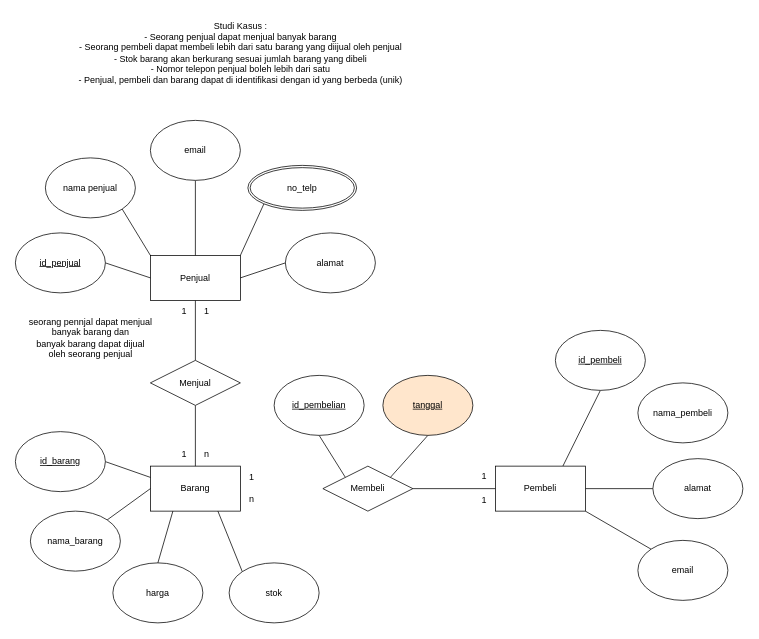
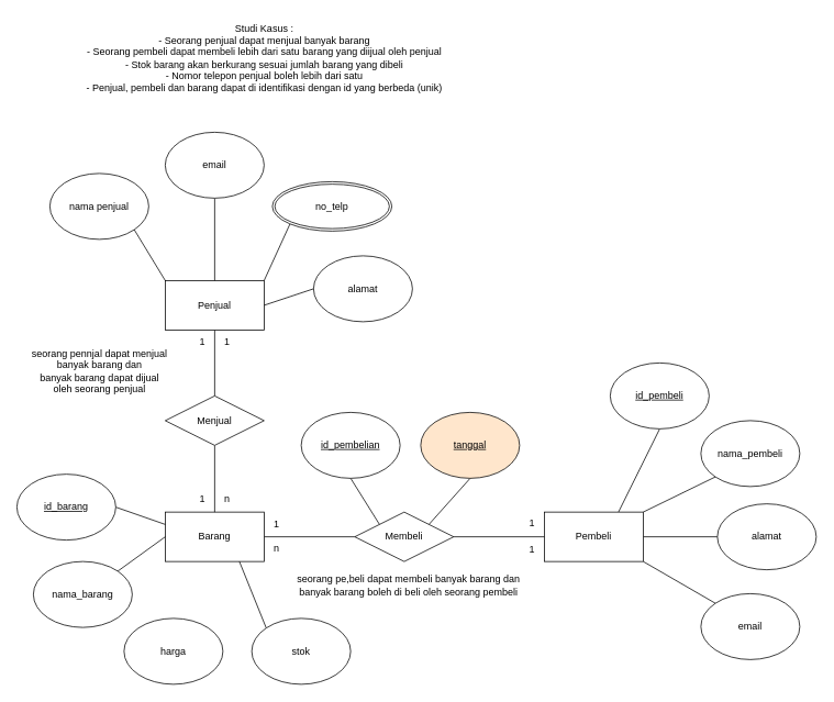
- <mxCell id="12" value="&lt;u&gt;id_penjual&lt;/u&gt;" style="ellipse;whiteSpace=wrap;html=1;" parent="1" vertex="1"><mxGeometry x="20" y="310" width="120" height="80" as="geometry" /></mxCell>
- <mxCell id="11" style="rounded=0;orthogonalLoop=1;jettySize=auto;html=1;exitX=1;exitY=0.5;exitDx=0;exitDy=0;entryX=0;entryY=0.5;entryDx=0;entryDy=0;endArrow=none;endFill=0;" parent="1" source="12" target="3" edge="1"><mxGeometry relative="1" as="geometry" /></mxCell>
+ <mxCell id="5" style="edgeStyle=none;rounded=0;orthogonalLoop=1;jettySize=auto;html=1;exitX=1;exitY=0;exitDx=0;exitDy=0;entryX=0;entryY=1;entryDx=0;entryDy=0;endArrow=none;endFill=0;" parent="1" source="8" target="37" edge="1"><mxGeometry relative="1" as="geometry" /></mxCell>
+ <mxCell id="9" style="edgeStyle=none;rounded=0;orthogonalLoop=1;jettySize=auto;html=1;exitX=1;exitY=0.5;exitDx=0;exitDy=0;entryX=0;entryY=0.5;entryDx=0;entryDy=0;endArrow=none;endFill=0;" parent="1" source="10" target="33" edge="1"><mxGeometry relative="1" as="geometry" /></mxCell>
+ <mxCell id="51" value="seorang pe,beli dapat membeli banyak barang dan &lt;br&gt;banyak barang boleh di beli oleh seorang pembeli" style="text;html=1;align=center;verticalAlign=middle;resizable=0;points=[];autosize=1;strokeColor=none;fillColor=none;" parent="1" vertex="1"><mxGeometry x="350" y="690" width="290" height="40" as="geometry" /></mxCell>
- <mxCell id="26" style="edgeStyle=none;rounded=0;orthogonalLoop=1;jettySize=auto;html=1;exitX=0.5;exitY=0;exitDx=0;exitDy=0;entryX=0.25;entryY=1;entryDx=0;entryDy=0;endArrow=none;endFill=0;" parent="1" source="27" target="10" edge="1"><mxGeometry relative="1" as="geometry" /></mxCell>
